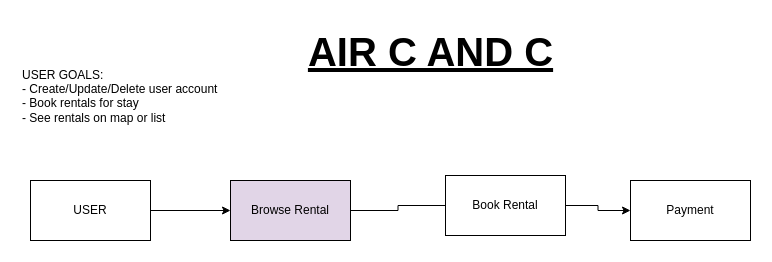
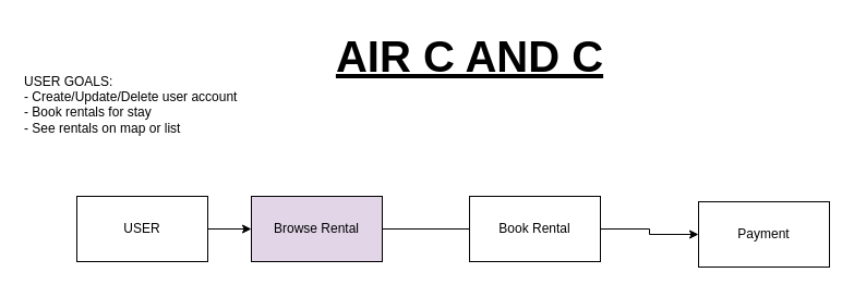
- <mxCell id="9" value="Book Rental" style="whiteSpace=wrap;html=1;" vertex="1" parent="1"><mxGeometry x="445" y="175" width="120" height="60" as="geometry" /></mxCell>
+ <mxCell id="9" value="Book Rental" style="whiteSpace=wrap;html=1;" vertex="1" parent="1"><mxGeometry x="430" y="180" width="120" height="60" as="geometry" /></mxCell>
- <mxCell id="5" value="USER" style="whiteSpace=wrap;html=1;" vertex="1" parent="1"><mxGeometry x="30" y="180" width="120" height="60" as="geometry" /></mxCell>
+ <mxCell id="5" value="USER" style="whiteSpace=wrap;html=1;" vertex="1" parent="1"><mxGeometry x="70" y="180" width="120" height="60" as="geometry" /></mxCell>
- <mxCell id="10" value="Payment" style="whiteSpace=wrap;html=1;" vertex="1" parent="1"><mxGeometry x="630" y="180" width="120" height="60" as="geometry" /></mxCell>
+ <mxCell id="10" value="Payment" style="whiteSpace=wrap;html=1;" vertex="1" parent="1"><mxGeometry x="640" y="185" width="120" height="60" as="geometry" /></mxCell>
